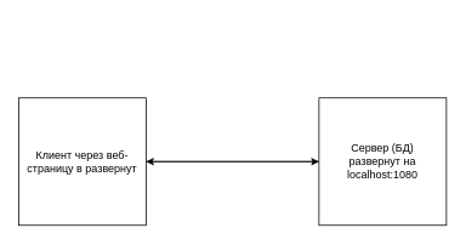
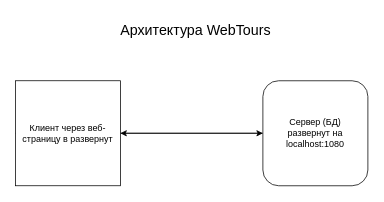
+ <mxCell id="7" value="&lt;font style=&quot;font-size: 19px;&quot;&gt;Архитектура WebTours&lt;/font&gt;" style="text;html=1;align=center;verticalAlign=middle;resizable=0;points=[];autosize=1;strokeColor=none;fillColor=none;" vertex="1" parent="1"><mxGeometry x="150" y="20" width="220" height="40" as="geometry" /></mxCell>
- <mxCell id="6" value="Сервер (БД)&lt;br&gt;развернут на localhost:1080&lt;br&gt;" style="whiteSpace=wrap;html=1;aspect=fixed;" vertex="1" parent="1"><mxGeometry x="350" y="107" width="140" height="140" as="geometry" /></mxCell>
+ <mxCell id="6" value="Сервер (БД)&lt;br&gt;развернут на localhost:1080&lt;br&gt;" style="whiteSpace=wrap;html=1;aspect=fixed;rounded=1;" vertex="1" parent="1"><mxGeometry x="350" y="107" width="140" height="140" as="geometry" /></mxCell>
